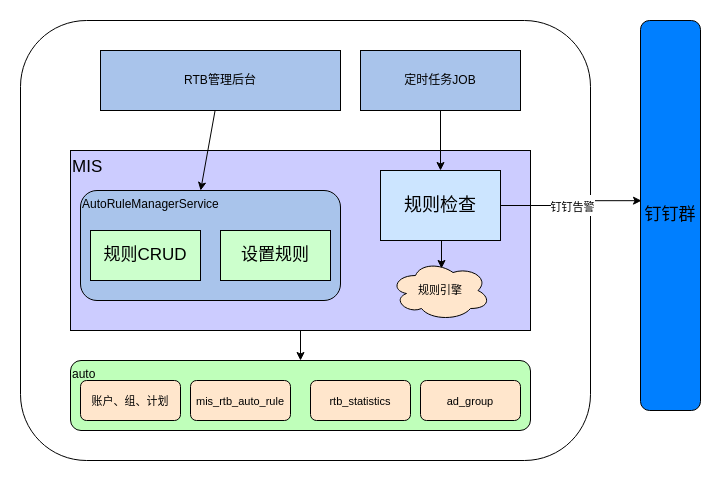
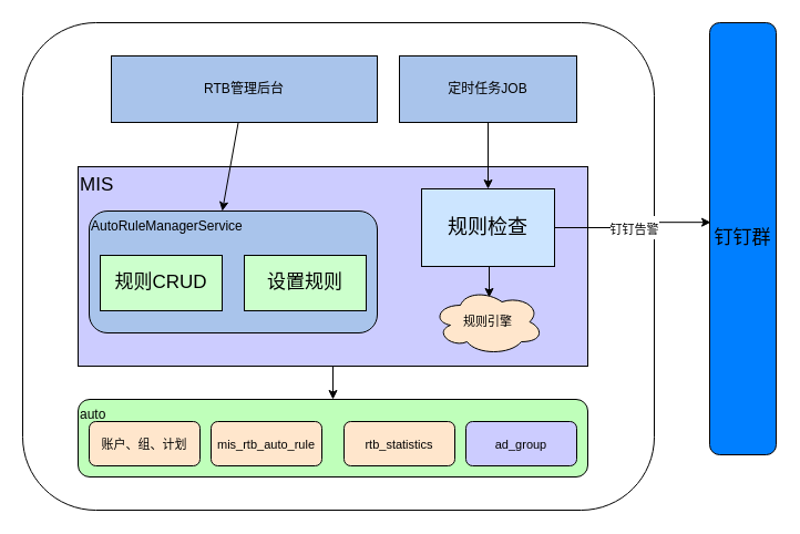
- <mxCell id="19" value="&lt;span style=&quot;font-size: 11px&quot;&gt;ad_group&lt;/span&gt;" style="rounded=1;whiteSpace=wrap;html=1;fontSize=17;fillColor=#FFE6CC;" vertex="1" parent="1"><mxGeometry x="420" y="380" width="100" height="40" as="geometry" /></mxCell>
+ <mxCell id="19" value="&lt;span style=&quot;font-size: 11px&quot;&gt;ad_group&lt;/span&gt;" style="rounded=1;whiteSpace=wrap;html=1;fontSize=17;fillColor=#ccccff;" vertex="1" parent="1"><mxGeometry x="420" y="380" width="100" height="40" as="geometry" /></mxCell>
